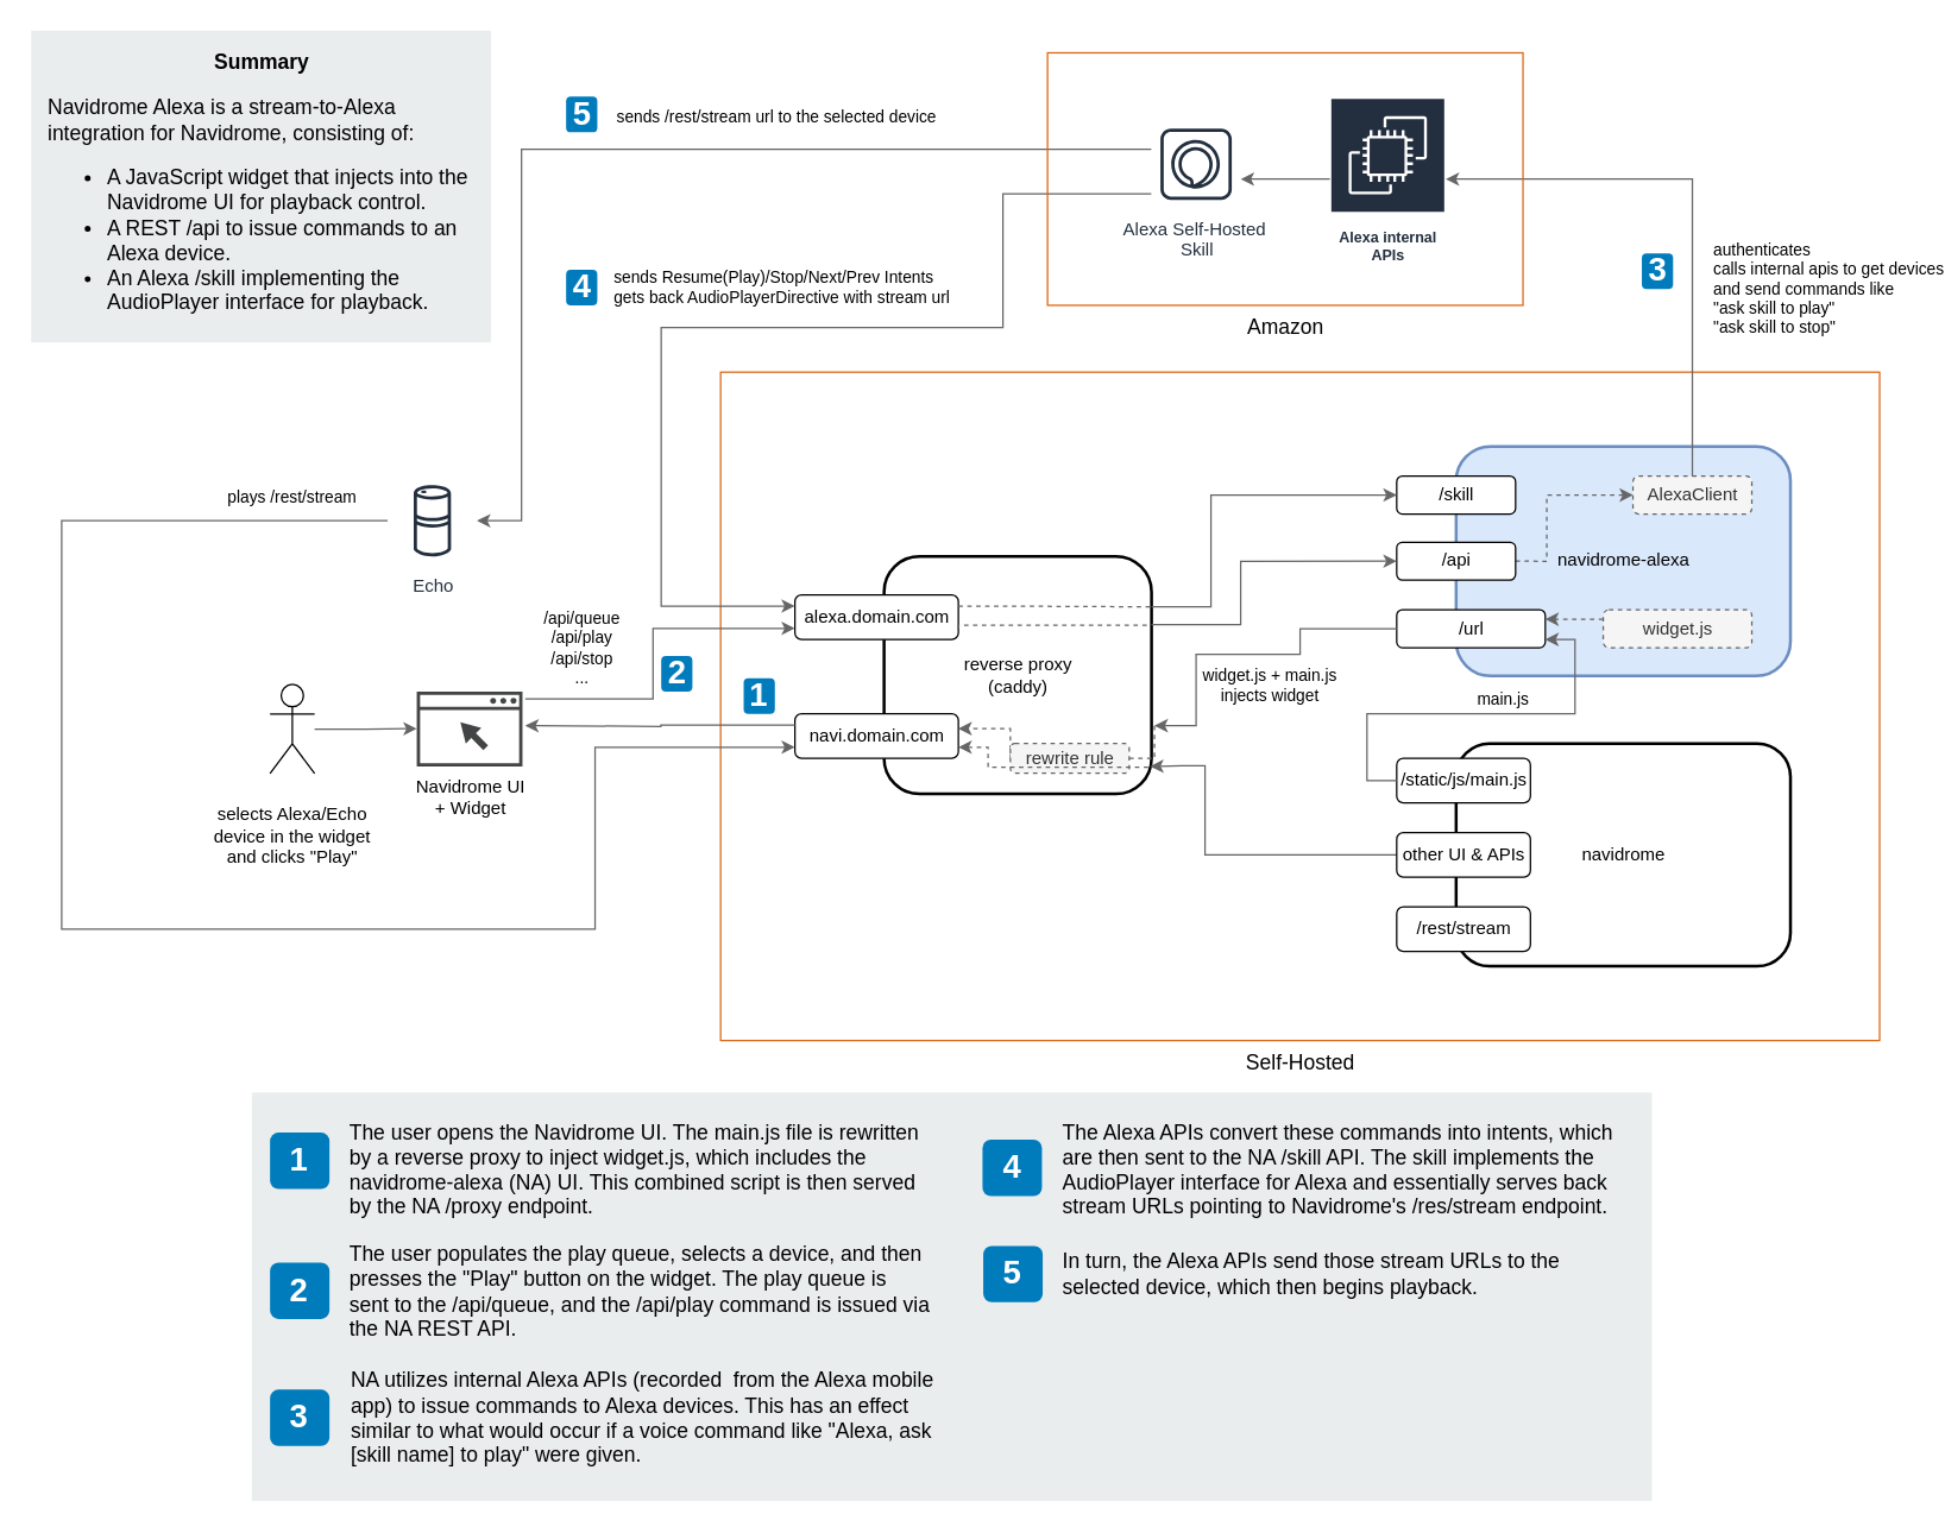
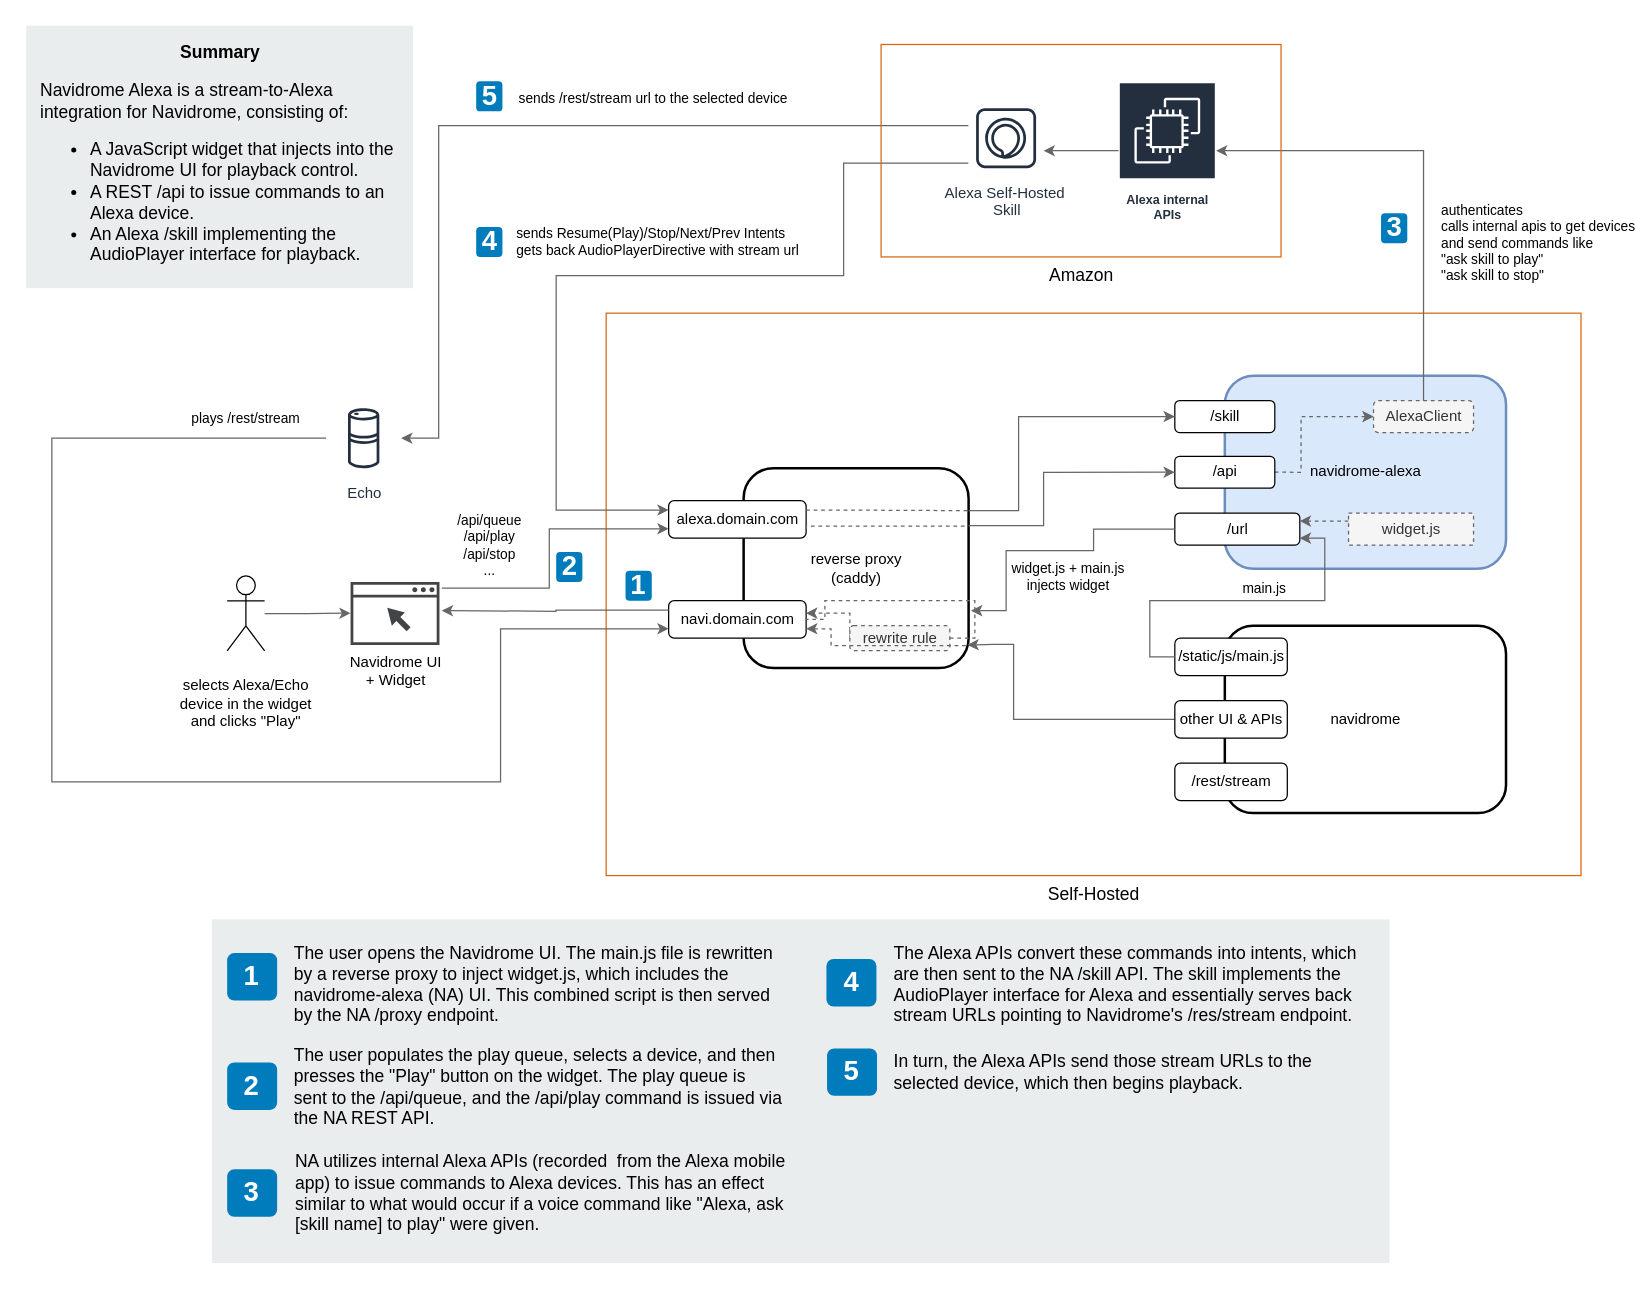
- <mxCell id="13" value="widget.js" style="rounded=1;whiteSpace=wrap;html=1;dashed=1;fillColor=#f5f5f5;fontColor=#333333;strokeColor=#666666;" parent="3" vertex="1"><mxGeometry x="594" y="160" width="100" height="25.5" as="geometry" /></mxCell>
+ <mxCell id="13" value="widget.js" style="whiteSpace=wrap;html=1;dashed=1;fillColor=#f5f5f5;fontColor=#333333;strokeColor=#666666;rounded=0;" parent="3" vertex="1"><mxGeometry x="594" y="160" width="100" height="25.5" as="geometry" /></mxCell>
- <mxCell id="30" style="edgeStyle=orthogonalEdgeStyle;rounded=0;orthogonalLoop=1;jettySize=auto;html=1;exitX=1;exitY=0.5;exitDx=0;exitDy=0;entryX=1.011;entryY=0.712;entryDx=0;entryDy=0;entryPerimeter=0;startArrow=none;startFill=0;endArrow=none;endFill=0;fillColor=#f5f5f5;strokeColor=#666666;dashed=1;" parent="3" source="29" target="10" edge="1"><mxGeometry relative="1" as="geometry" /></mxCell>
+ <mxCell id="30" style="edgeStyle=orthogonalEdgeStyle;rounded=0;orthogonalLoop=1;jettySize=auto;html=1;exitX=1;exitY=0.5;exitDx=0;exitDy=0;startArrow=none;startFill=0;endArrow=none;endFill=0;fillColor=#f5f5f5;strokeColor=#666666;dashed=1;" parent="3" source="29" target="18" edge="1"><mxGeometry relative="1" as="geometry" /></mxCell>
